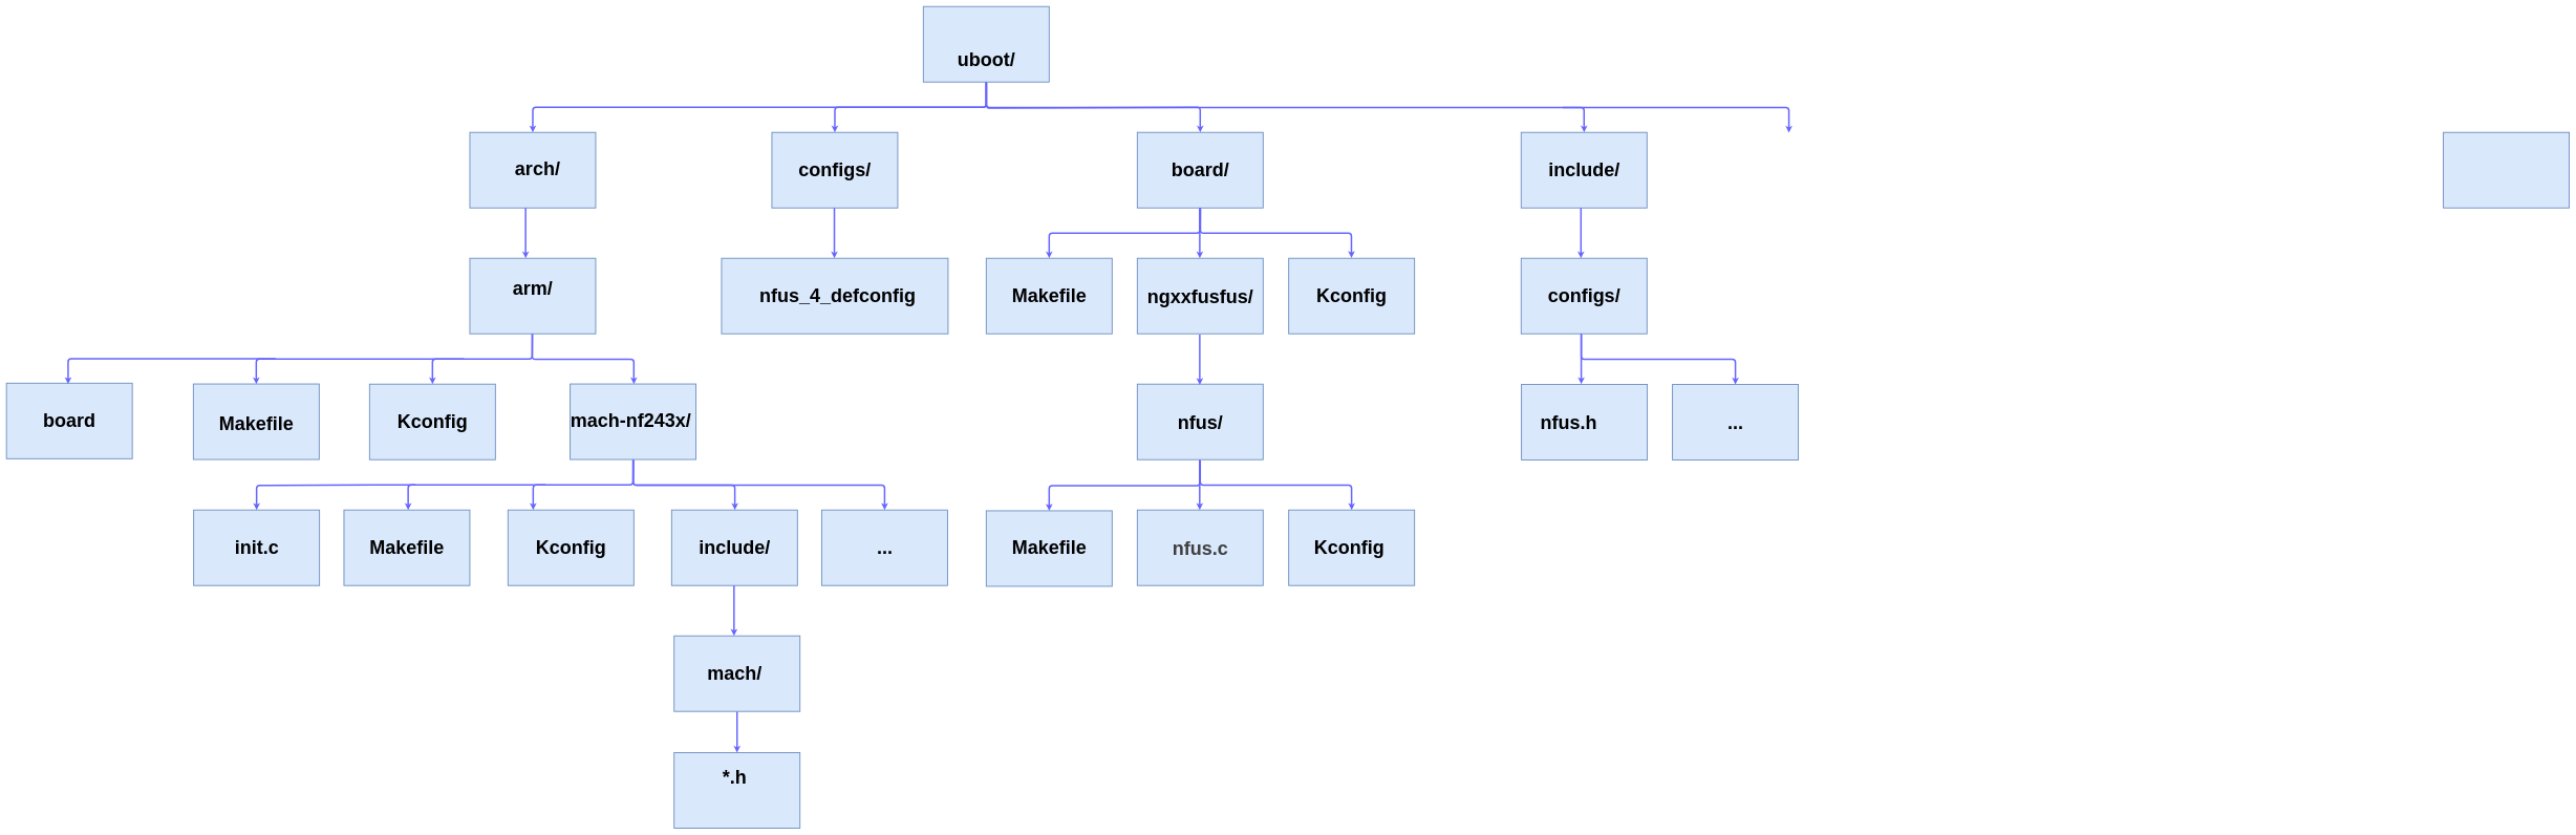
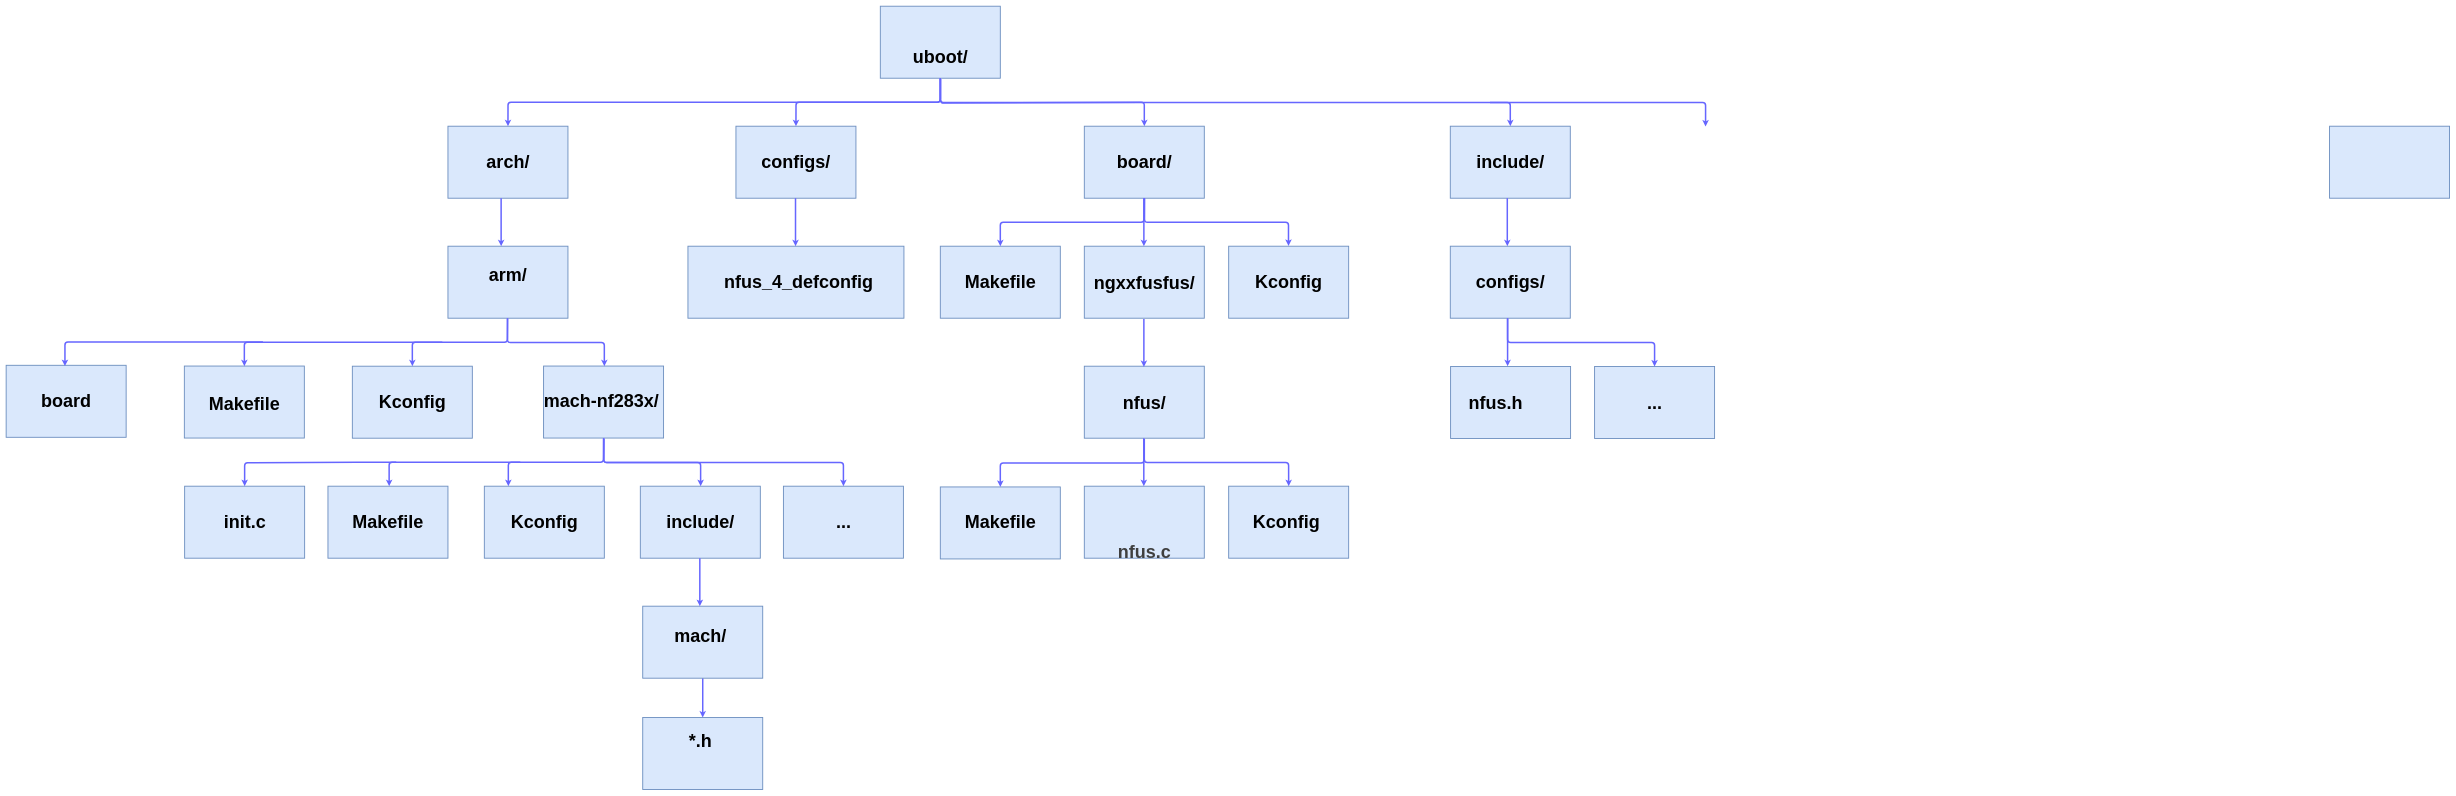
- <mxCell id="7" value="&lt;span style=&quot;font-size: 60px;&quot;&gt;&lt;b&gt;arch/&lt;/b&gt;&lt;/span&gt;" style="text;html=1;align=center;verticalAlign=middle;whiteSpace=wrap;rounded=0;" parent="1" vertex="1"><mxGeometry x="1589" y="520" width="237.5" height="30" as="geometry" /></mxCell>
+ <mxCell id="7" value="&lt;span style=&quot;font-size: 60px;&quot;&gt;&lt;b&gt;arch/&lt;/b&gt;&lt;/span&gt;" style="text;html=1;align=center;verticalAlign=middle;whiteSpace=wrap;rounded=0;" parent="1" vertex="1"><mxGeometry x="1574" y="525" width="237.5" height="30" as="geometry" /></mxCell>
- <mxCell id="15" value="&lt;span style=&quot;font-size: 60px;&quot;&gt;&lt;b&gt;mach-nf243x/&lt;/b&gt;&lt;/span&gt;" style="text;html=1;align=center;verticalAlign=middle;whiteSpace=wrap;rounded=0;" parent="1" vertex="1"><mxGeometry x="1776" y="1321" width="455.5" height="30" as="geometry" /></mxCell>
+ <mxCell id="15" value="&lt;span style=&quot;font-size: 60px;&quot;&gt;&lt;b&gt;mach-nf283x/&lt;/b&gt;&lt;/span&gt;" style="text;html=1;align=center;verticalAlign=middle;whiteSpace=wrap;rounded=0;" parent="1" vertex="1"><mxGeometry x="1776" y="1321" width="455.5" height="30" as="geometry" /></mxCell>
- <mxCell id="59" value="&lt;b style=&quot;color: rgb(63, 63, 63); font-size: 60px;&quot;&gt;nfus.c&lt;/b&gt;" style="text;html=1;align=center;verticalAlign=middle;whiteSpace=wrap;rounded=0;" parent="1" vertex="1"><mxGeometry x="3624.63" y="1725" width="378.75" height="35" as="geometry" /></mxCell>
+ <mxCell id="59" value="&lt;b style=&quot;color: rgb(63, 63, 63); font-size: 60px;&quot;&gt;nfus.c&lt;/b&gt;" style="text;html=1;align=center;verticalAlign=middle;whiteSpace=wrap;rounded=0;" parent="1" vertex="1"><mxGeometry x="3624.63" y="1820" width="378.75" height="35" as="geometry" /></mxCell>
- <mxCell id="45" value="&lt;span style=&quot;font-size: 60px;&quot;&gt;&lt;b&gt;mach/&lt;/b&gt;&lt;/span&gt;" style="text;html=1;align=center;verticalAlign=middle;whiteSpace=wrap;rounded=0;" parent="1" vertex="1"><mxGeometry x="2144.62" y="2123" width="378.75" height="30" as="geometry" /></mxCell>
+ <mxCell id="45" value="&lt;span style=&quot;font-size: 60px;&quot;&gt;&lt;b&gt;mach/&lt;/b&gt;&lt;/span&gt;" style="text;html=1;align=center;verticalAlign=middle;whiteSpace=wrap;rounded=0;" parent="1" vertex="1"><mxGeometry x="2144.62" y="2103" width="378.75" height="30" as="geometry" /></mxCell>
